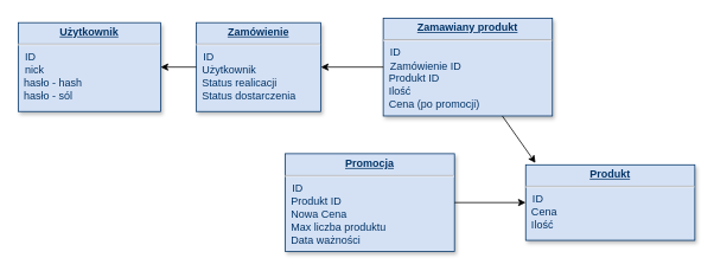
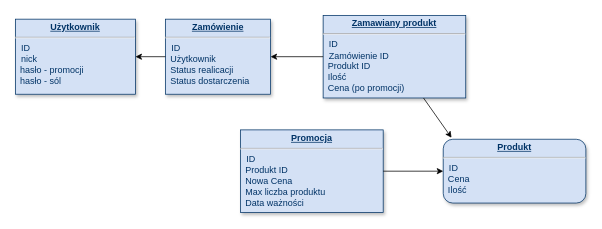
- <mxCell id="3" value="&lt;p style=&quot;margin: 0px; margin-top: 4px; text-align: center; text-decoration: underline;&quot;&gt;&lt;strong&gt;Użytkownik&lt;br&gt;&lt;/strong&gt;&lt;/p&gt;&lt;hr&gt;&lt;p style=&quot;margin: 0px; margin-left: 8px;&quot;&gt;ID&lt;br&gt;&lt;/p&gt;&lt;p style=&quot;margin: 0px; margin-left: 8px;&quot;&gt;nick&lt;/p&gt;&lt;div&gt;&amp;nbsp; hasło - hash&lt;br&gt;&lt;/div&gt;&lt;div&gt;&amp;nbsp; hasło - sól&lt;br&gt;&lt;/div&gt;&lt;div&gt;&amp;nbsp; &lt;br&gt;&lt;/div&gt;" style="verticalAlign=top;align=left;overflow=fill;fontSize=12;fontFamily=Helvetica;html=1;strokeColor=#003366;shadow=1;fillColor=#D4E1F5;fontColor=#003366" vertex="1" parent="1"><mxGeometry x="20" y="25" width="160" height="100" as="geometry" /></mxCell>
+ <mxCell id="3" value="&lt;p style=&quot;margin: 0px; margin-top: 4px; text-align: center; text-decoration: underline;&quot;&gt;&lt;strong&gt;Użytkownik&lt;br&gt;&lt;/strong&gt;&lt;/p&gt;&lt;hr&gt;&lt;p style=&quot;margin: 0px; margin-left: 8px;&quot;&gt;ID&lt;br&gt;&lt;/p&gt;&lt;p style=&quot;margin: 0px; margin-left: 8px;&quot;&gt;nick&lt;/p&gt;&lt;div&gt;&amp;nbsp; hasło - promocji&lt;br&gt;&lt;/div&gt;&lt;div&gt;&amp;nbsp; hasło - sól&lt;br&gt;&lt;/div&gt;&lt;div&gt;&amp;nbsp; &lt;br&gt;&lt;/div&gt;" style="verticalAlign=top;align=left;overflow=fill;fontSize=12;fontFamily=Helvetica;html=1;strokeColor=#003366;shadow=1;fillColor=#D4E1F5;fontColor=#003366" vertex="1" parent="1"><mxGeometry x="20" y="25" width="160" height="100" as="geometry" /></mxCell>
- <mxCell id="2" value="&lt;p style=&quot;margin: 0px; margin-top: 4px; text-align: center; text-decoration: underline;&quot;&gt;&lt;strong&gt;Produkt&lt;/strong&gt;&lt;/p&gt;&lt;hr&gt;&lt;p style=&quot;margin: 0px; margin-left: 8px;&quot;&gt;ID&lt;/p&gt;&lt;div&gt;&amp;nbsp; Cena&lt;/div&gt;&lt;div&gt;&amp;nbsp; Ilość&lt;/div&gt;&lt;div&gt;&amp;nbsp; &lt;br&gt;&lt;/div&gt;" style="verticalAlign=top;align=left;overflow=fill;fontSize=12;fontFamily=Helvetica;html=1;strokeColor=#003366;shadow=1;fillColor=#D4E1F5;fontColor=#003366" parent="1" vertex="1"><mxGeometry x="590" y="185" width="190" height="85" as="geometry" /></mxCell>
+ <mxCell id="2" value="&lt;p style=&quot;margin: 0px; margin-top: 4px; text-align: center; text-decoration: underline;&quot;&gt;&lt;strong&gt;Produkt&lt;/strong&gt;&lt;/p&gt;&lt;hr&gt;&lt;p style=&quot;margin: 0px; margin-left: 8px;&quot;&gt;ID&lt;/p&gt;&lt;div&gt;&amp;nbsp; Cena&lt;/div&gt;&lt;div&gt;&amp;nbsp; Ilość&lt;/div&gt;&lt;div&gt;&amp;nbsp; &lt;br&gt;&lt;/div&gt;" style="verticalAlign=top;align=left;overflow=fill;fontSize=12;fontFamily=Helvetica;html=1;strokeColor=#003366;shadow=1;fillColor=#D4E1F5;fontColor=#003366;rounded=1;" parent="1" vertex="1"><mxGeometry x="590" y="185" width="190" height="85" as="geometry" /></mxCell>
